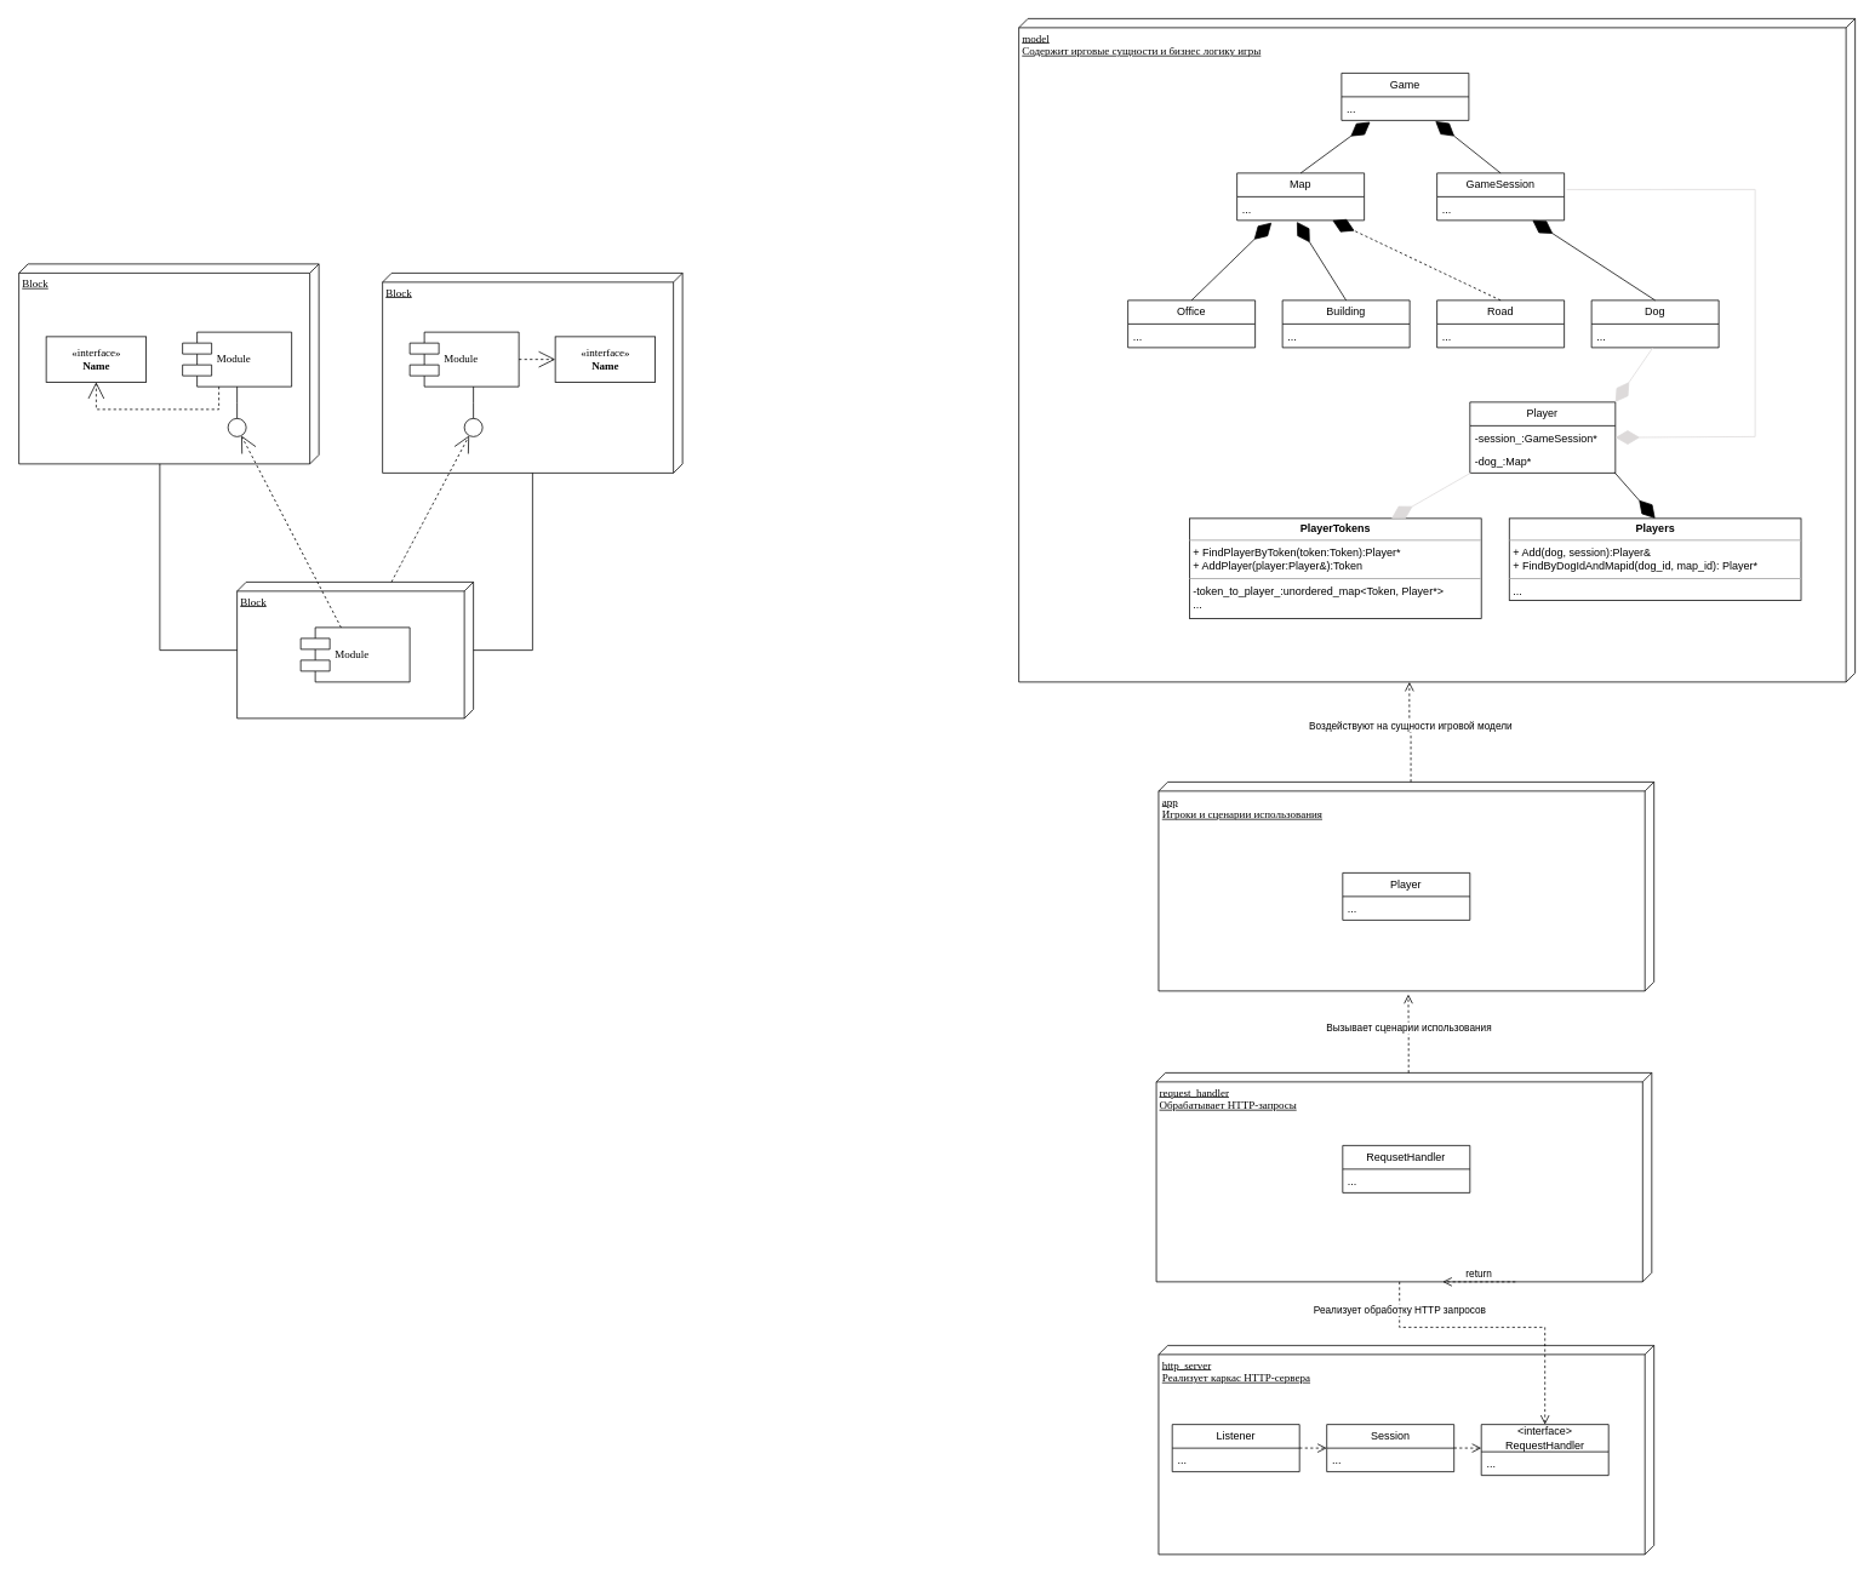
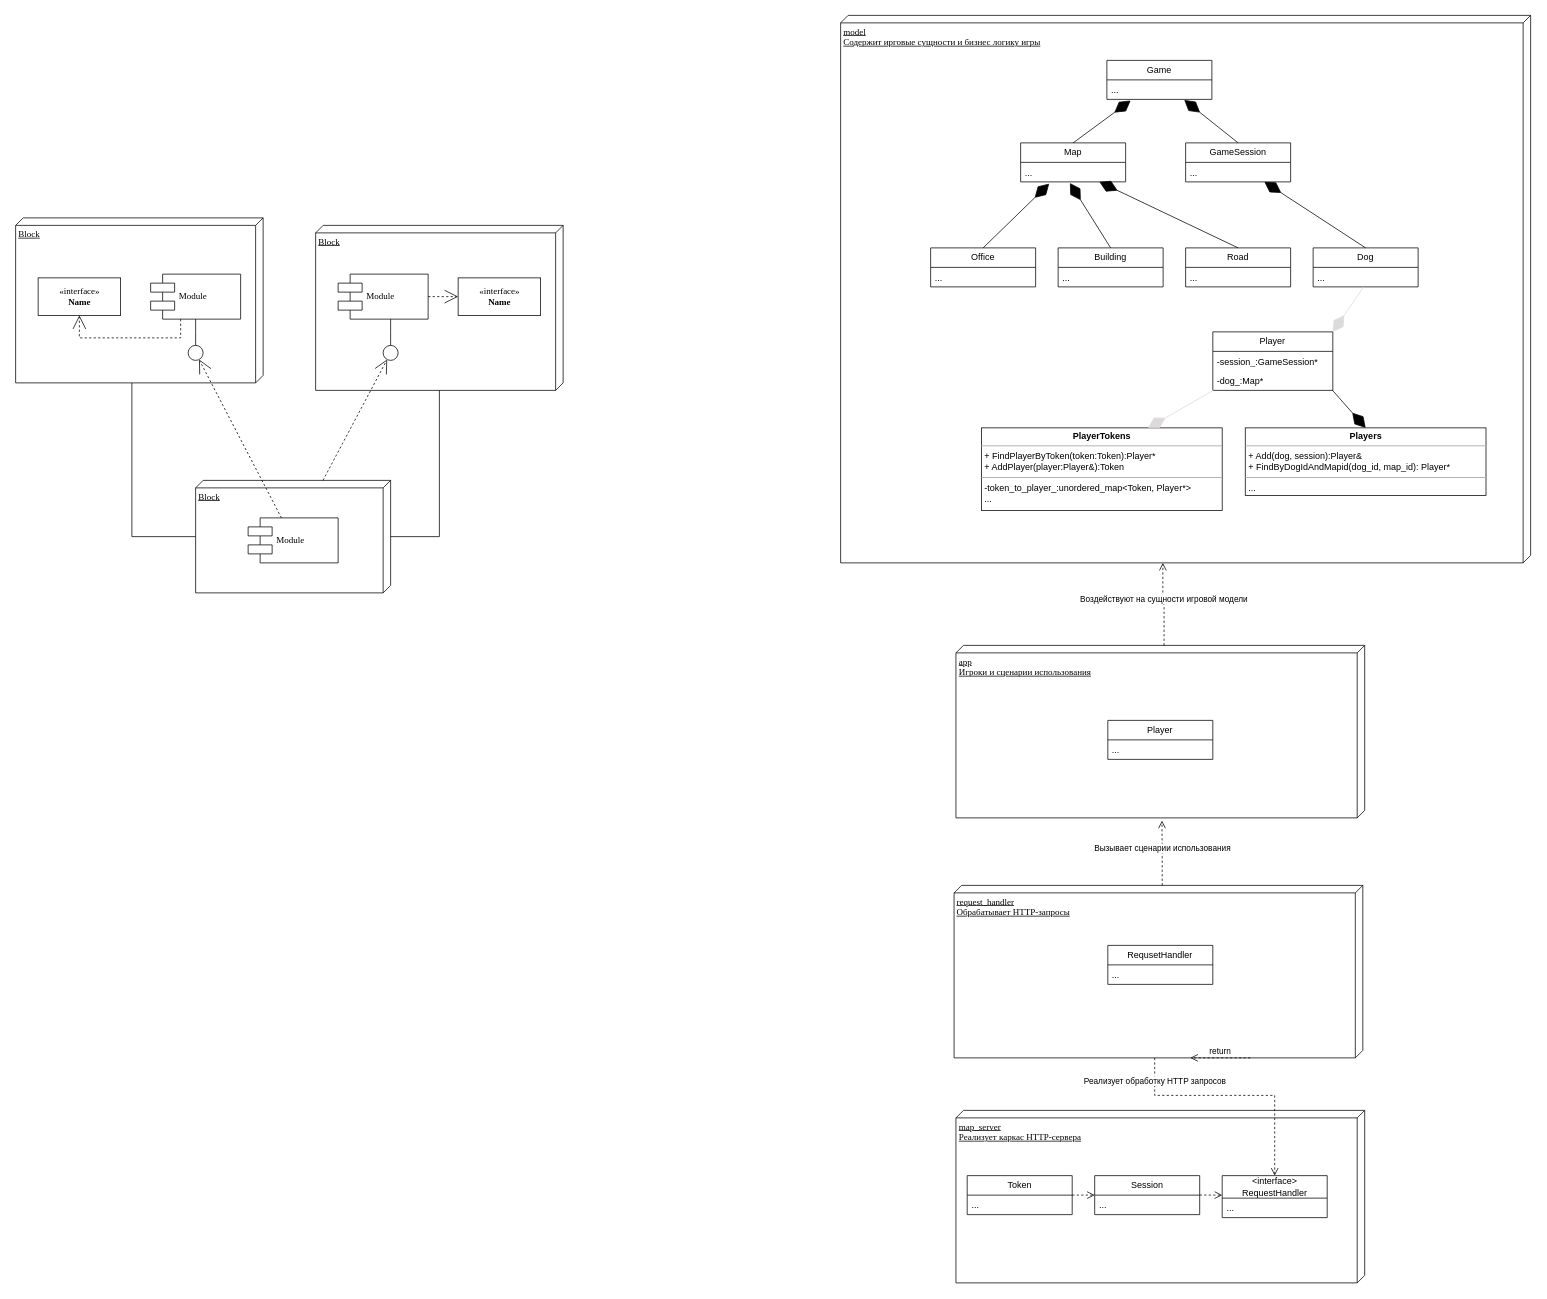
- <mxCell id="64" value="" style="endArrow=diamondThin;endFill=1;endSize=24;html=1;rounded=0;exitX=1.019;exitY=0.348;exitDx=0;exitDy=0;entryX=1;entryY=0.5;entryDx=0;entryDy=0;exitPerimeter=0;strokeColor=#DDDADA;" edge="1" parent="1" source="26" target="61"><mxGeometry width="160" relative="1" as="geometry"><mxPoint x="1827" y="200" as="sourcePoint" /><mxPoint x="1786" y="260" as="targetPoint" /><Array as="points"><mxPoint x="1930" y="208" /><mxPoint x="1930" y="480" /></Array></mxGeometry></mxCell>
- <mxCell id="53" value="" style="endArrow=diamondThin;endFill=1;endSize=24;html=1;rounded=0;exitX=0.5;exitY=0;exitDx=0;exitDy=0;entryX=0.75;entryY=1;entryDx=0;entryDy=0;dashed=1;" parent="1" source="49" target="23" edge="1"><mxGeometry width="160" relative="1" as="geometry"><mxPoint x="1500" y="316" as="sourcePoint" /><mxPoint x="1577" y="260" as="targetPoint" /><Array as="points" /></mxGeometry></mxCell>
+ <mxCell id="53" value="" style="endArrow=diamondThin;endFill=1;endSize=24;html=1;rounded=0;exitX=0.5;exitY=0;exitDx=0;exitDy=0;entryX=0.75;entryY=1;entryDx=0;entryDy=0;" parent="1" source="49" target="23" edge="1"><mxGeometry width="160" relative="1" as="geometry"><mxPoint x="1500" y="316" as="sourcePoint" /><mxPoint x="1577" y="260" as="targetPoint" /><Array as="points" /></mxGeometry></mxCell>
- <mxCell id="35" value="http_server&lt;br&gt;Реализует каркас HTTP-сервера" style="verticalAlign=top;align=left;spacingTop=8;spacingLeft=2;spacingRight=12;shape=cube;size=10;direction=south;fontStyle=4;html=1;rounded=0;shadow=0;comic=0;labelBackgroundColor=none;strokeWidth=1;fontFamily=Verdana;fontSize=12" parent="1" vertex="1"><mxGeometry x="1273.75" y="1480" width="545" height="230" as="geometry" /></mxCell>
+ <mxCell id="35" value="map_server&lt;br&gt;Реализует каркас HTTP-сервера" style="verticalAlign=top;align=left;spacingTop=8;spacingLeft=2;spacingRight=12;shape=cube;size=10;direction=south;fontStyle=4;html=1;rounded=0;shadow=0;comic=0;labelBackgroundColor=none;strokeWidth=1;fontFamily=Verdana;fontSize=12" parent="1" vertex="1"><mxGeometry x="1273.75" y="1480" width="545" height="230" as="geometry" /></mxCell>
- <mxCell id="40" value="Listener" style="swimlane;fontStyle=0;childLayout=stackLayout;horizontal=1;startSize=26;fillColor=none;horizontalStack=0;resizeParent=1;resizeParentMax=0;resizeLast=0;collapsible=1;marginBottom=0;whiteSpace=wrap;html=1;" parent="1" vertex="1"><mxGeometry x="1288.75" y="1567" width="140" height="52" as="geometry"><mxRectangle x="295" y="130" width="70" height="30" as="alternateBounds" /></mxGeometry></mxCell>
+ <mxCell id="40" value="Token" style="swimlane;fontStyle=0;childLayout=stackLayout;horizontal=1;startSize=26;fillColor=none;horizontalStack=0;resizeParent=1;resizeParentMax=0;resizeLast=0;collapsible=1;marginBottom=0;whiteSpace=wrap;html=1;" parent="1" vertex="1"><mxGeometry x="1288.75" y="1567" width="140" height="52" as="geometry"><mxRectangle x="295" y="130" width="70" height="30" as="alternateBounds" /></mxGeometry></mxCell>
